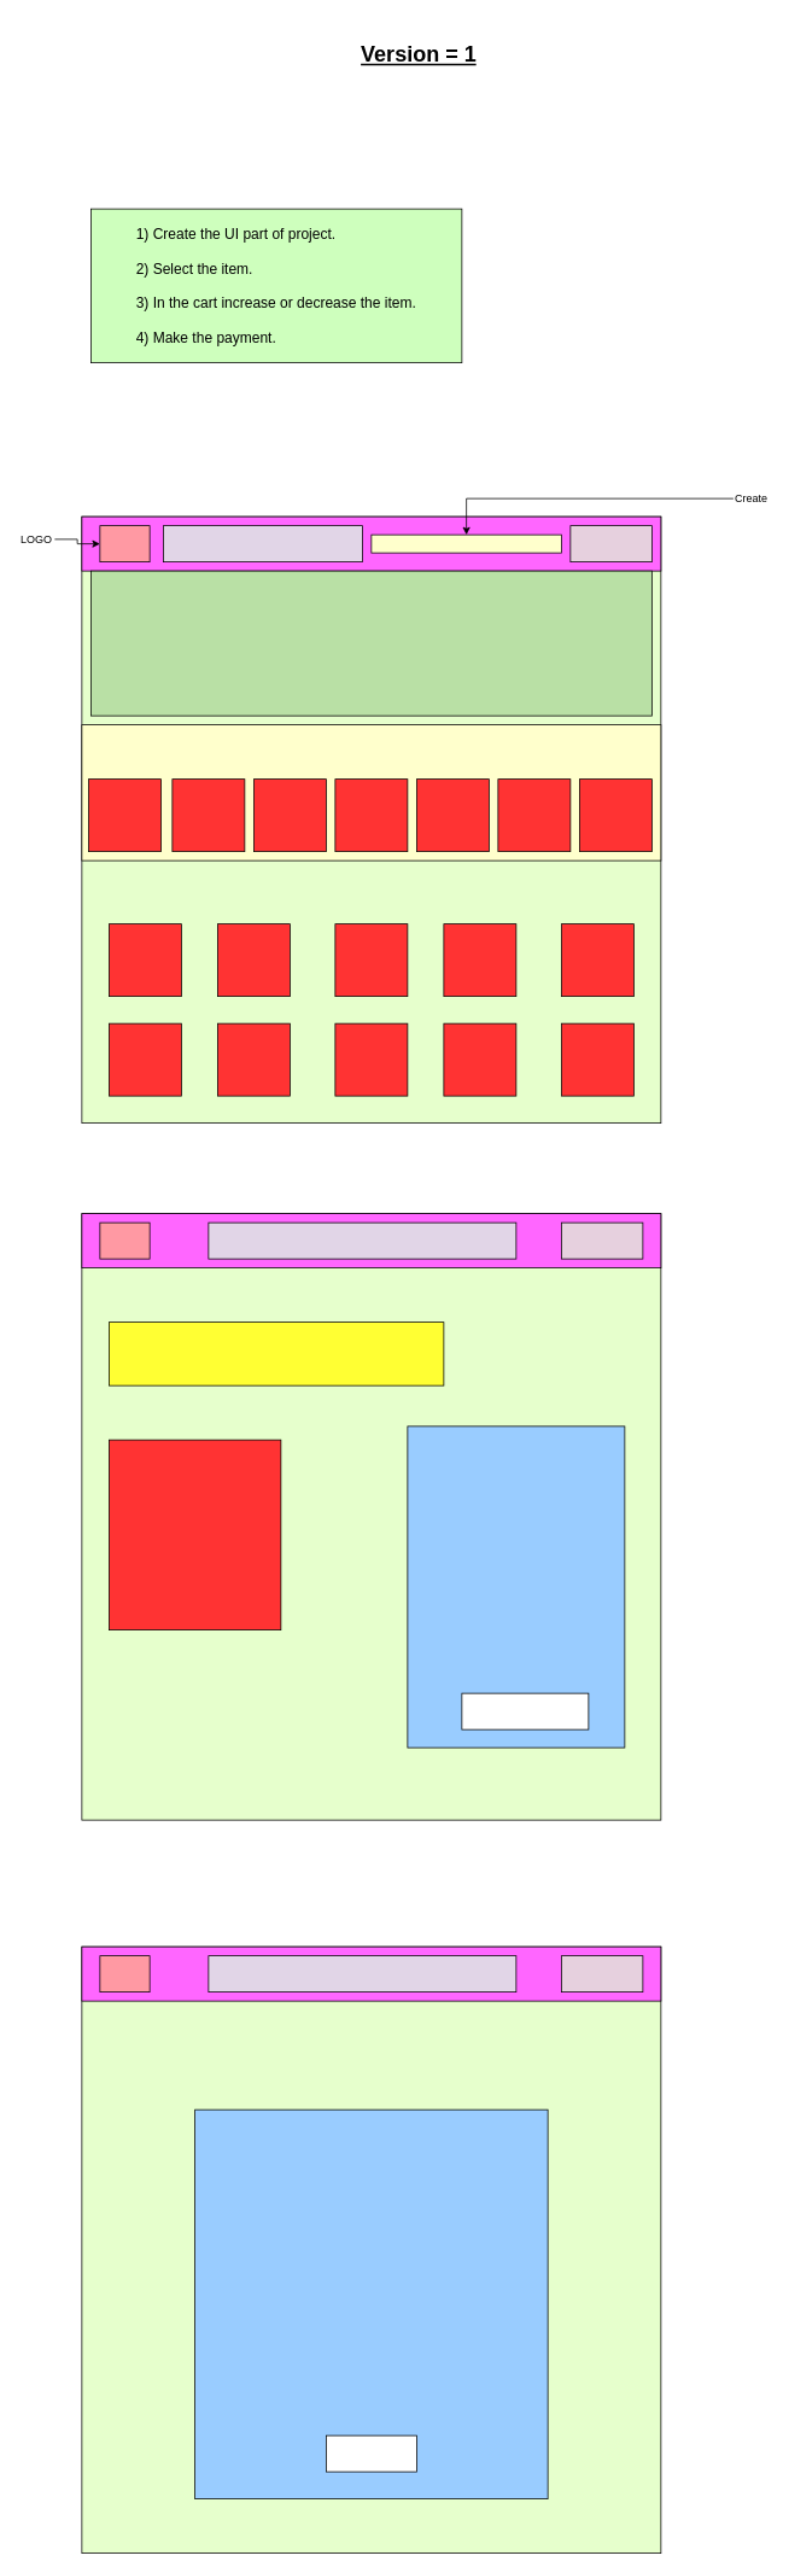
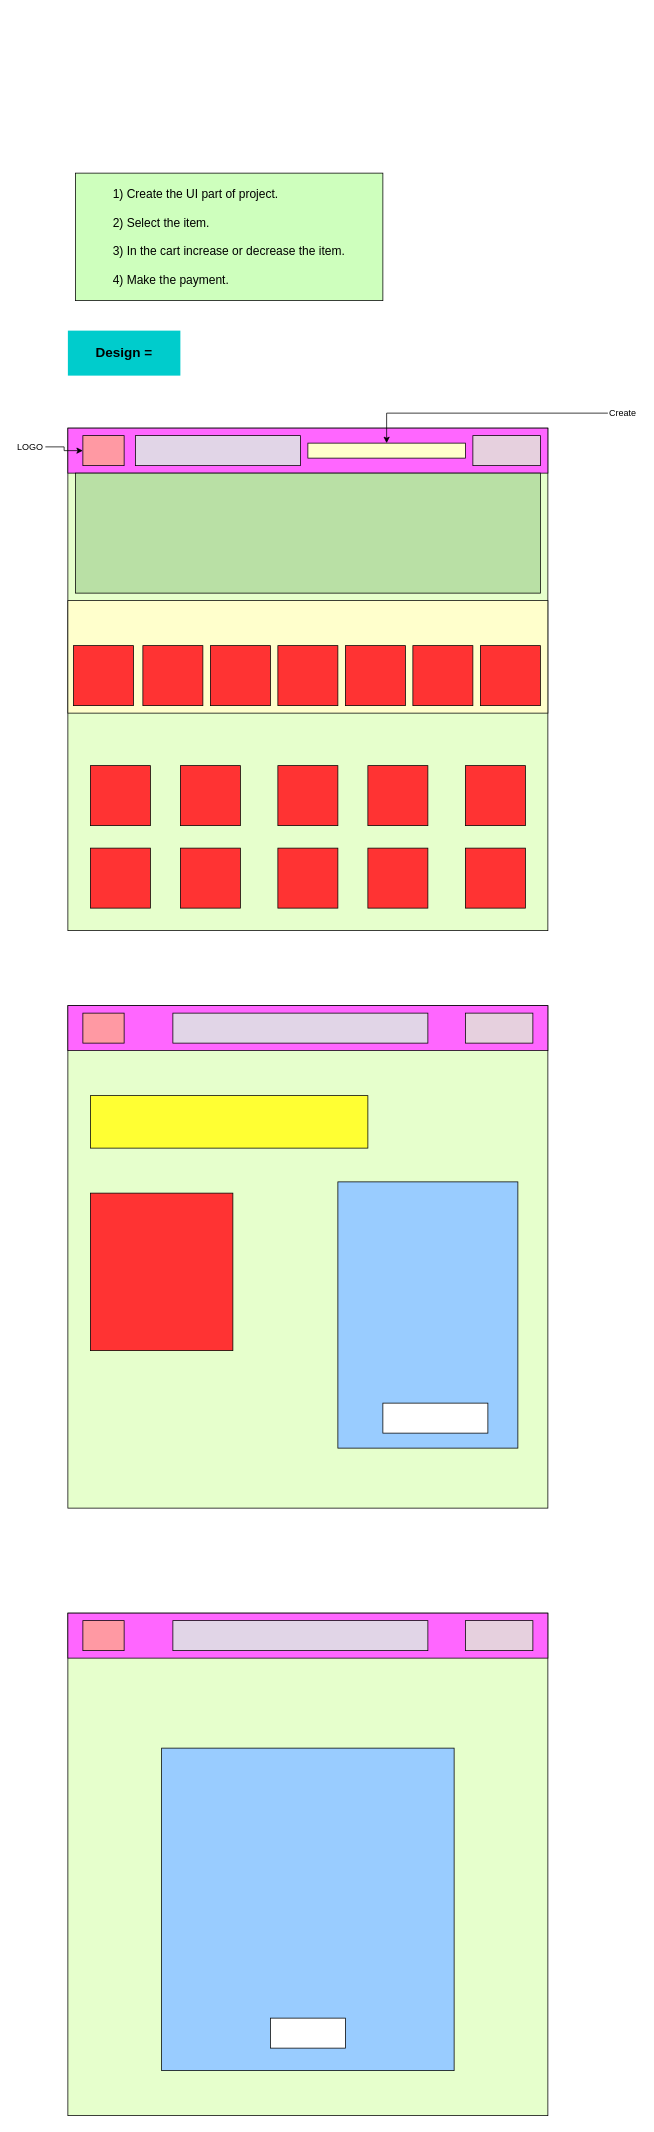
- <mxCell id="3" value="&lt;font style=&quot;font-size: 24px&quot;&gt;&lt;b&gt;&lt;u&gt;Version = 1&lt;/u&gt;&lt;/b&gt;&lt;/font&gt;" style="text;html=1;strokeColor=none;fillColor=none;align=center;verticalAlign=middle;whiteSpace=wrap;rounded=0;" parent="1" vertex="1"><mxGeometry x="375" y="20" width="175" height="80" as="geometry" /></mxCell>
+ <mxCell id="4" value="&lt;font style=&quot;font-size: 18px&quot;&gt;&lt;b&gt;Design =&lt;/b&gt;&lt;/font&gt;" style="text;html=1;strokeColor=none;fillColor=#00CCCC;align=center;verticalAlign=middle;whiteSpace=wrap;rounded=0;" parent="1" vertex="1"><mxGeometry x="90" y="440" width="150" height="60" as="geometry" /></mxCell>
